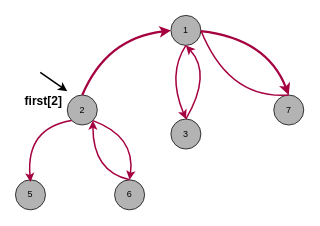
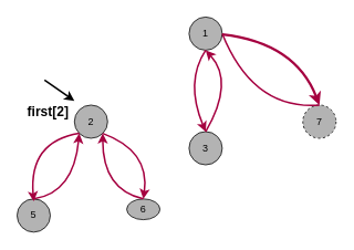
- <mxCell id="12" value="" style="curved=1;endArrow=classic;html=1;strokeColor=#A50040;entryX=0;entryY=0.5;entryDx=0;entryDy=0;exitX=0.5;exitY=0;exitDx=0;exitDy=0;fillColor=#d80073;strokeWidth=3;" parent="1" source="3" target="2" edge="1"><mxGeometry width="50" height="50" relative="1" as="geometry"><mxPoint x="97" y="84.86" as="sourcePoint" /><mxPoint x="151.858" y="6.002" as="targetPoint" /><Array as="points"><mxPoint x="141" y="50" /></Array></mxGeometry></mxCell>
- <mxCell id="5" value="&lt;font color=&quot;#000000&quot;&gt;7&lt;br&gt;&lt;/font&gt;" style="ellipse;whiteSpace=wrap;html=1;aspect=fixed;fillColor=#B3B3B3;" parent="1" vertex="1"><mxGeometry x="364" y="126" width="40" height="40" as="geometry" /></mxCell>
+ <mxCell id="5" value="&lt;font color=&quot;#000000&quot;&gt;7&lt;br&gt;&lt;/font&gt;" style="ellipse;whiteSpace=wrap;html=1;aspect=fixed;fillColor=#B3B3B3;dashed=1;" parent="1" vertex="1"><mxGeometry x="364" y="126" width="40" height="40" as="geometry" /></mxCell>
+ <mxCell id="9" value="" style="curved=1;endArrow=classic;html=1;strokeColor=#A50040;entryX=0;entryY=1;entryDx=0;entryDy=0;exitX=0.5;exitY=0;exitDx=0;exitDy=0;fillColor=#d80073;strokeWidth=2;" parent="1" source="6" target="3" edge="1"><mxGeometry width="50" height="50" relative="1" as="geometry"><mxPoint x="122.142" y="310.928" as="sourcePoint" /><mxPoint x="65" y="207.07" as="targetPoint" /><Array as="points"><mxPoint x="88" y="232" /></Array></mxGeometry></mxCell>
- <mxCell id="7" value="&lt;font color=&quot;#000000&quot;&gt;6&lt;/font&gt;" style="ellipse;whiteSpace=wrap;html=1;aspect=fixed;fillColor=#B3B3B3;" parent="1" vertex="1"><mxGeometry x="152" y="239" width="40" height="40" as="geometry" /></mxCell>
+ <mxCell id="7" value="&lt;font color=&quot;#000000&quot;&gt;6&lt;/font&gt;" style="ellipse;whiteSpace=wrap;html=1;aspect=fixed;fillColor=#B3B3B3;" parent="1" vertex="1"><mxGeometry x="152" y="239" width="40" height="25" as="geometry" /></mxCell>
